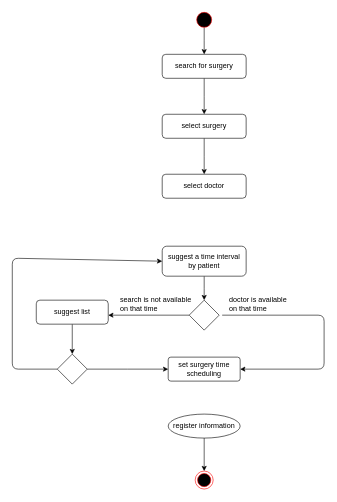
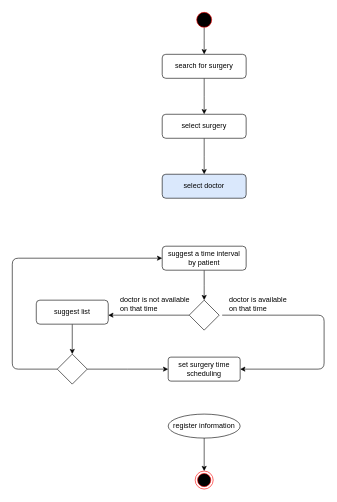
- <mxCell id="22" value="select doctor" style="rounded=1;whiteSpace=wrap;html=1;" vertex="1" parent="1"><mxGeometry x="270" y="290" width="140" height="40" as="geometry" /></mxCell>
+ <mxCell id="22" value="select doctor" style="rounded=1;whiteSpace=wrap;html=1;fillColor=#dae8fc;" vertex="1" parent="1"><mxGeometry x="270" y="290" width="140" height="40" as="geometry" /></mxCell>
- <mxCell id="9" value="suggest a time interval&lt;br&gt;by patient" style="rounded=1;whiteSpace=wrap;html=1;" parent="1" vertex="1"><mxGeometry x="270" y="410" width="140" height="50" as="geometry" /></mxCell>
+ <mxCell id="9" value="suggest a time interval&lt;br&gt;by patient" style="rounded=1;whiteSpace=wrap;html=1;" parent="1" vertex="1"><mxGeometry x="270" y="410" width="140" height="40" as="geometry" /></mxCell>
- <mxCell id="13" value="search is not available&amp;nbsp;&lt;br&gt;on that time" style="text;html=1;resizable=0;points=[];autosize=1;align=left;verticalAlign=top;spacingTop=-4;" parent="1" vertex="1"><mxGeometry x="198" y="490" width="130" height="30" as="geometry" /></mxCell>
+ <mxCell id="13" value="doctor is not available&amp;nbsp;&lt;br&gt;on that time" style="text;html=1;resizable=0;points=[];autosize=1;align=left;verticalAlign=top;spacingTop=-4;" parent="1" vertex="1"><mxGeometry x="198" y="490" width="130" height="30" as="geometry" /></mxCell>
